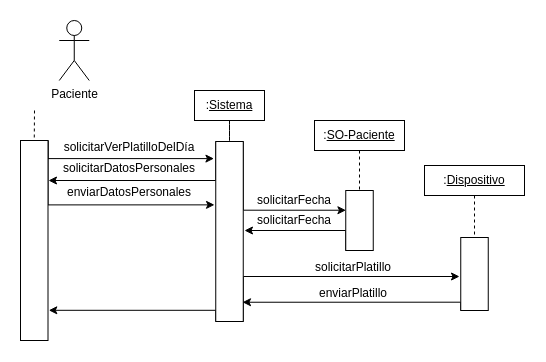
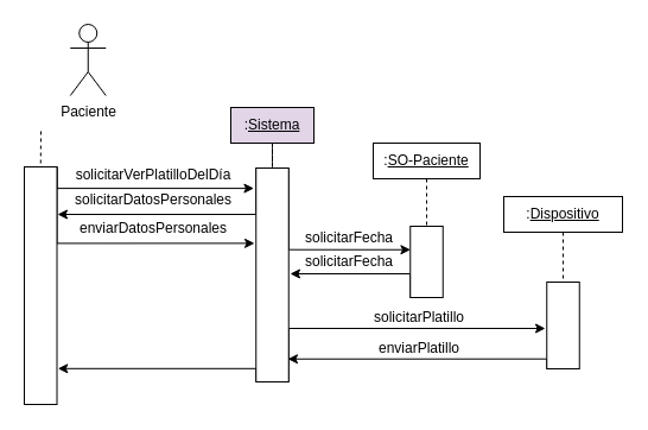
- <mxCell id="8" value=":&lt;u&gt;Sistema&lt;/u&gt;" style="rounded=0;whiteSpace=wrap;html=1;" vertex="1" parent="1"><mxGeometry x="194" y="90" width="70" height="30" as="geometry" /></mxCell>
+ <mxCell id="8" value=":&lt;u&gt;Sistema&lt;/u&gt;" style="rounded=0;whiteSpace=wrap;html=1;fillColor=#e1d5e7;" vertex="1" parent="1"><mxGeometry x="194" y="90" width="70" height="30" as="geometry" /></mxCell>
